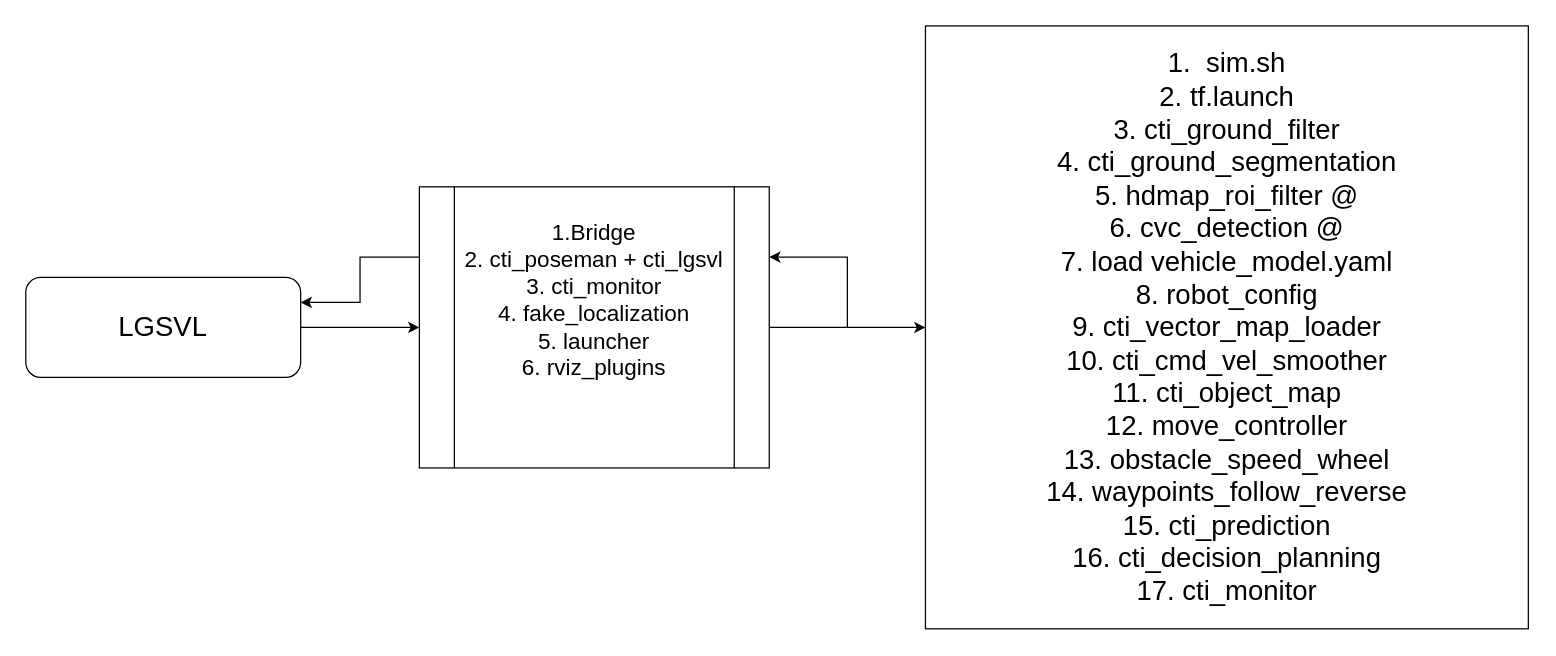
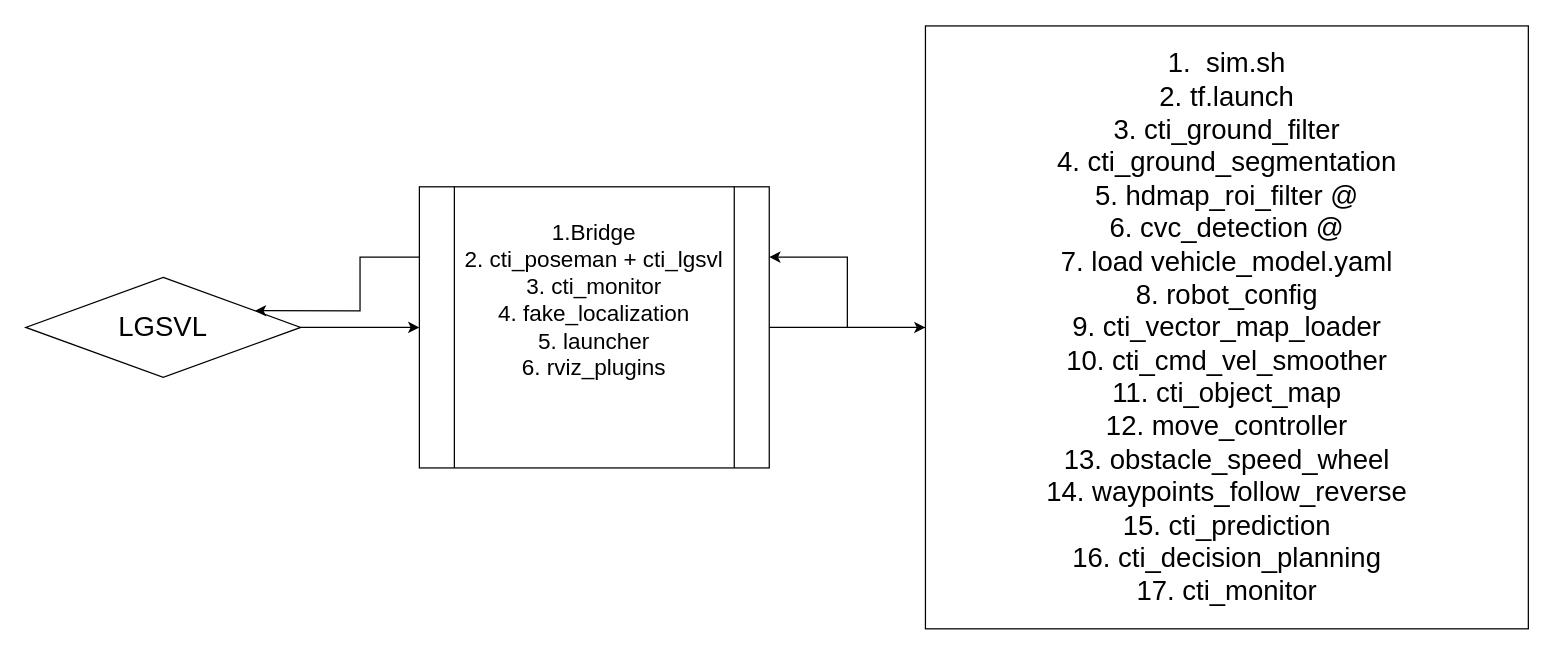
- <mxCell id="3" value="&lt;font style=&quot;font-size: 22px&quot;&gt;LGSVL&lt;/font&gt;" style="rounded=1;whiteSpace=wrap;html=1;" vertex="1" parent="1"><mxGeometry x="20" y="221.5" width="220" height="80" as="geometry" /></mxCell>
+ <mxCell id="3" value="&lt;font style=&quot;font-size: 22px&quot;&gt;LGSVL&lt;/font&gt;" style="rhombus;whiteSpace=wrap;html=1;" vertex="1" parent="1"><mxGeometry x="20" y="221.5" width="220" height="80" as="geometry" /></mxCell>
